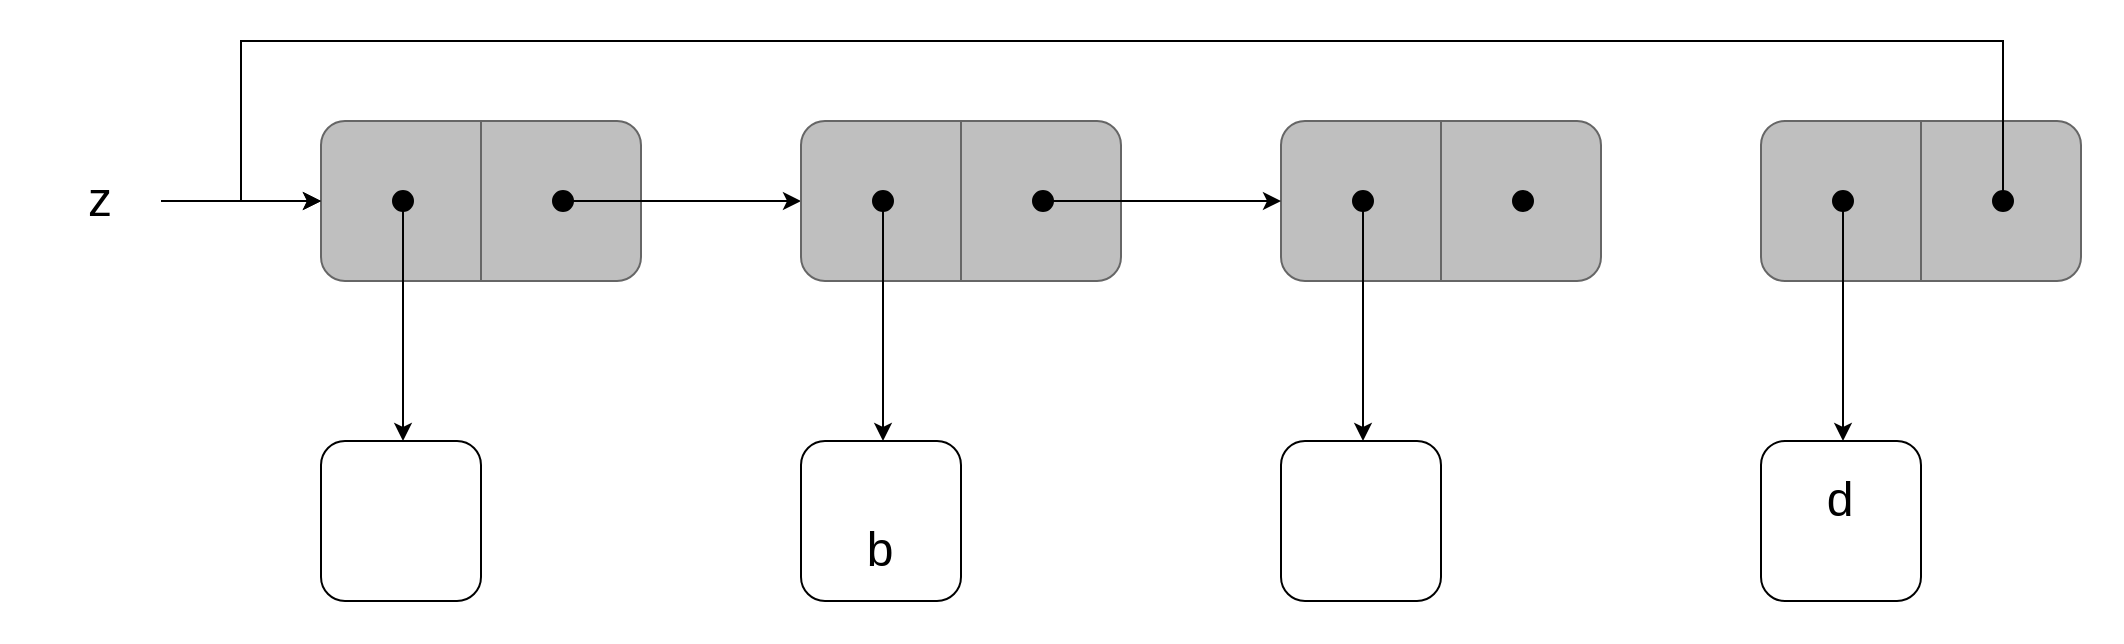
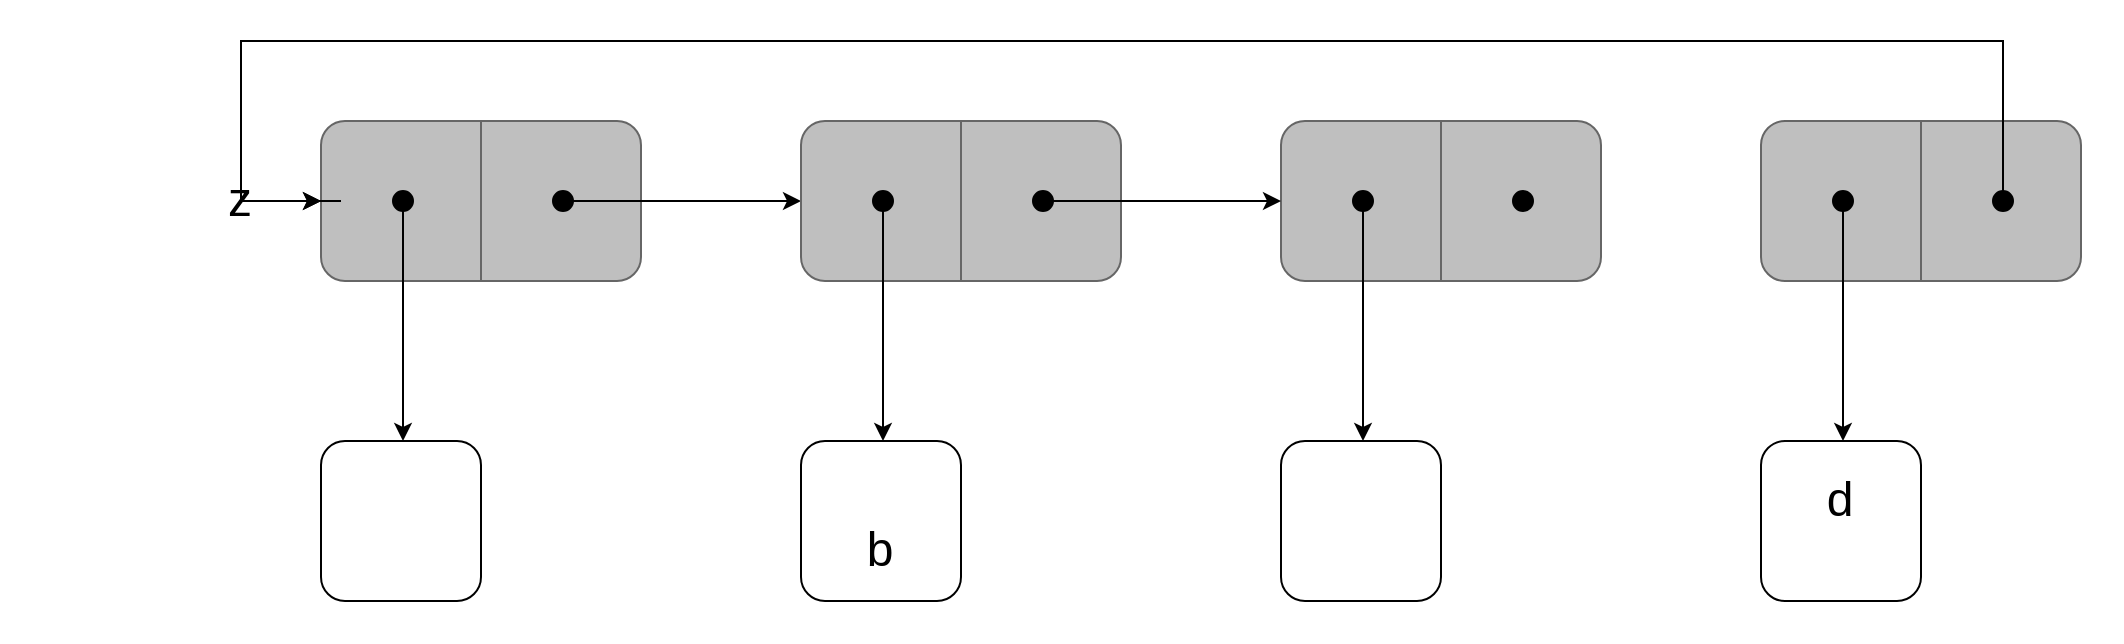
- <mxCell id="11" value="z" style="text;html=1;strokeColor=none;fillColor=none;align=center;verticalAlign=middle;whiteSpace=wrap;rounded=0;fontSize=24;" parent="1" vertex="1"><mxGeometry x="20" y="85" width="60" height="30" as="geometry" /></mxCell>
+ <mxCell id="11" value="z" style="text;html=1;strokeColor=none;fillColor=none;align=center;verticalAlign=middle;whiteSpace=wrap;rounded=0;fontSize=24;" parent="1" vertex="1"><mxGeometry x="90" y="85" width="60" height="30" as="geometry" /></mxCell>
